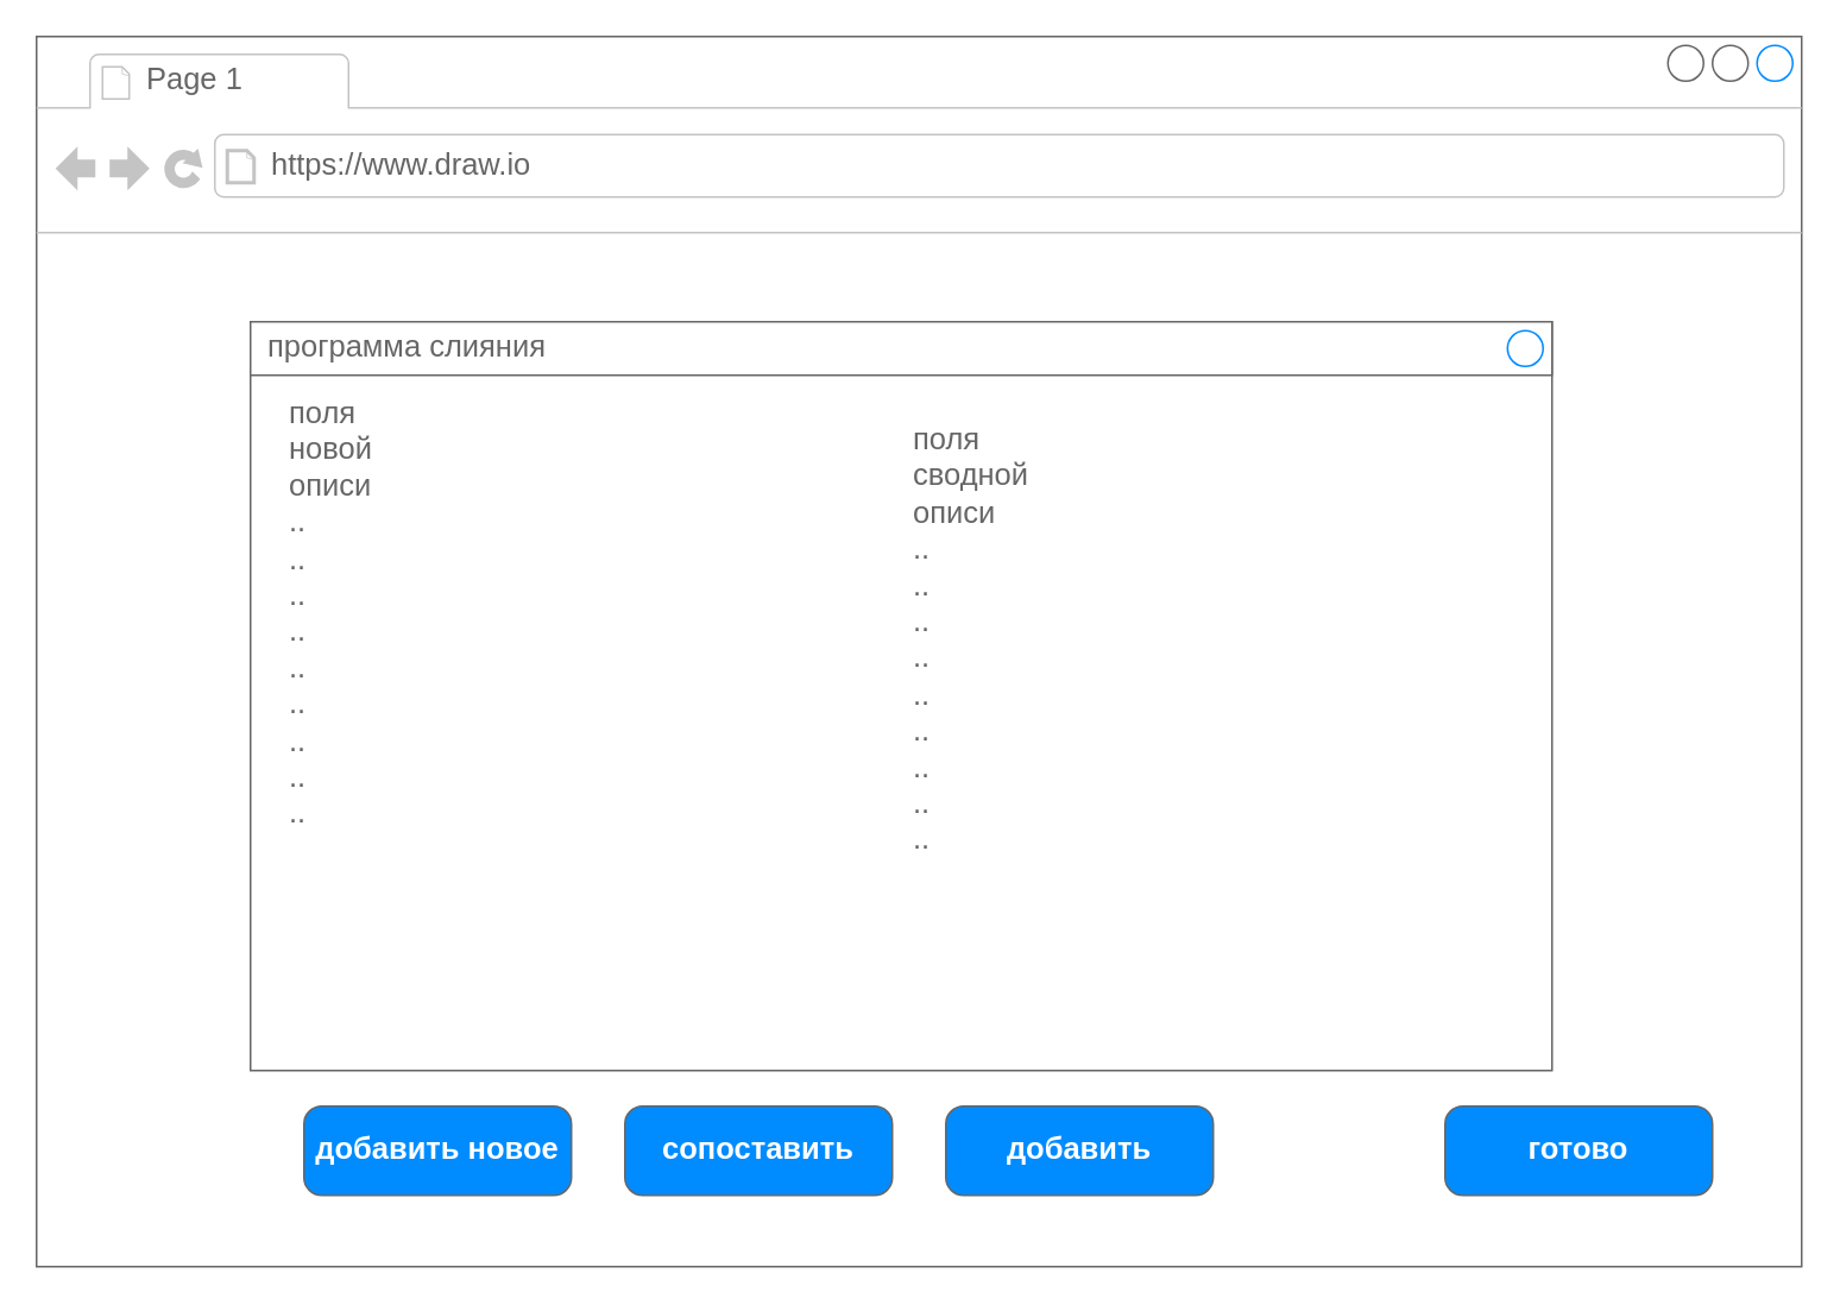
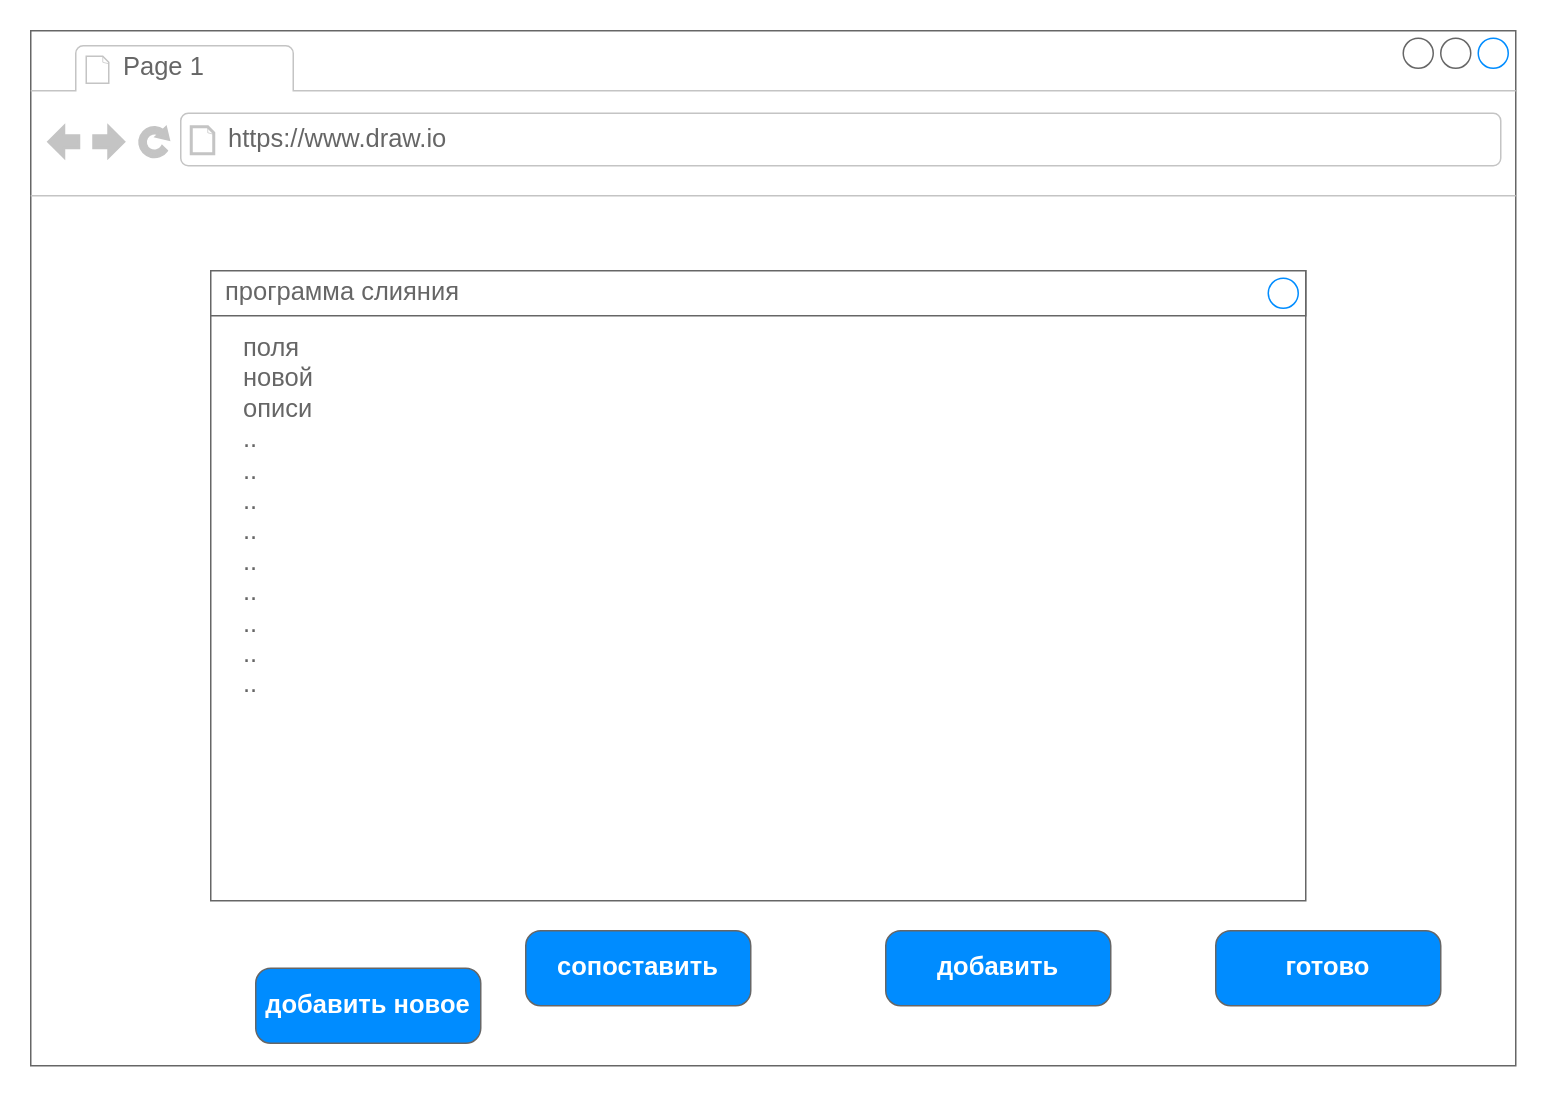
- <mxCell id="9" value="поля&amp;nbsp;&lt;br&gt;сводной&amp;nbsp;&lt;br&gt;описи&lt;br&gt;..&lt;br&gt;..&lt;br&gt;..&lt;br&gt;..&lt;br&gt;..&lt;br&gt;..&lt;br&gt;..&lt;br&gt;..&lt;br&gt;.." style="strokeWidth=1;shadow=0;dashed=0;align=center;html=1;shape=mxgraph.mockup.text.bulletedList;textColor=#666666;mainText=,,,,;textSize=17;bulletStyle=none;strokeColor=none;fillColor=none;align=left;verticalAlign=top;fontSize=17;fontColor=#666666;" vertex="1" parent="5"><mxGeometry x="370" y="50" width="340" height="250" as="geometry" /></mxCell>
- <mxCell id="12" value="добавить новое" style="strokeWidth=1;shadow=0;dashed=0;align=center;html=1;shape=mxgraph.mockup.buttons.button;strokeColor=#666666;fontColor=#ffffff;mainText=;buttonStyle=round;fontSize=17;fontStyle=1;fillColor=#008cff;whiteSpace=wrap;" vertex="1" parent="2"><mxGeometry x="150" y="600" width="150" height="50" as="geometry" /></mxCell>
+ <mxCell id="12" value="добавить новое" style="strokeWidth=1;shadow=0;dashed=0;align=center;html=1;shape=mxgraph.mockup.buttons.button;strokeColor=#666666;fontColor=#ffffff;mainText=;buttonStyle=round;fontSize=17;fontStyle=1;fillColor=#008cff;whiteSpace=wrap;" vertex="1" parent="2"><mxGeometry x="150" y="625" width="150" height="50" as="geometry" /></mxCell>
- <mxCell id="11" value="добавить" style="strokeWidth=1;shadow=0;dashed=0;align=center;html=1;shape=mxgraph.mockup.buttons.button;strokeColor=#666666;fontColor=#ffffff;mainText=;buttonStyle=round;fontSize=17;fontStyle=1;fillColor=#008cff;whiteSpace=wrap;" vertex="1" parent="2"><mxGeometry x="510" y="600" width="150" height="50" as="geometry" /></mxCell>
+ <mxCell id="11" value="добавить" style="strokeWidth=1;shadow=0;dashed=0;align=center;html=1;shape=mxgraph.mockup.buttons.button;strokeColor=#666666;fontColor=#ffffff;mainText=;buttonStyle=round;fontSize=17;fontStyle=1;fillColor=#008cff;whiteSpace=wrap;" vertex="1" parent="2"><mxGeometry x="570" y="600" width="150" height="50" as="geometry" /></mxCell>
